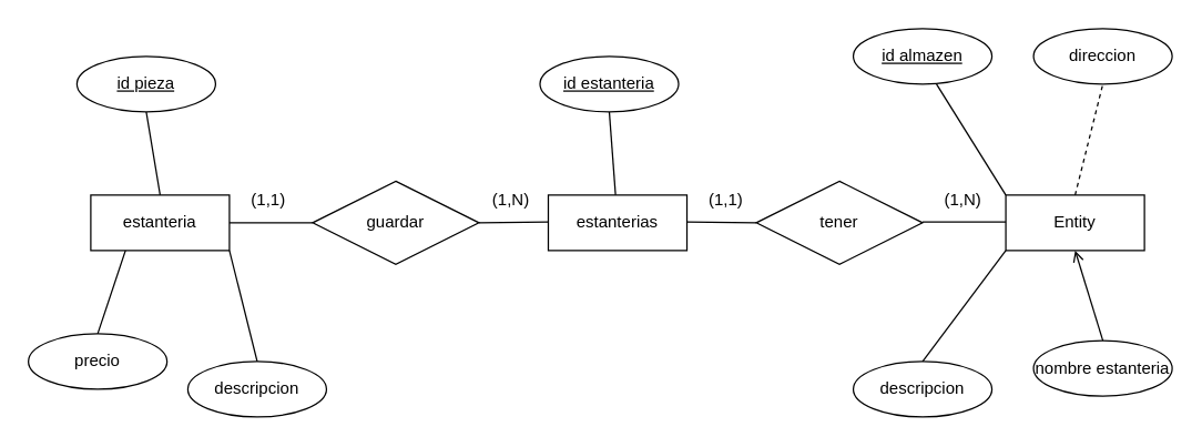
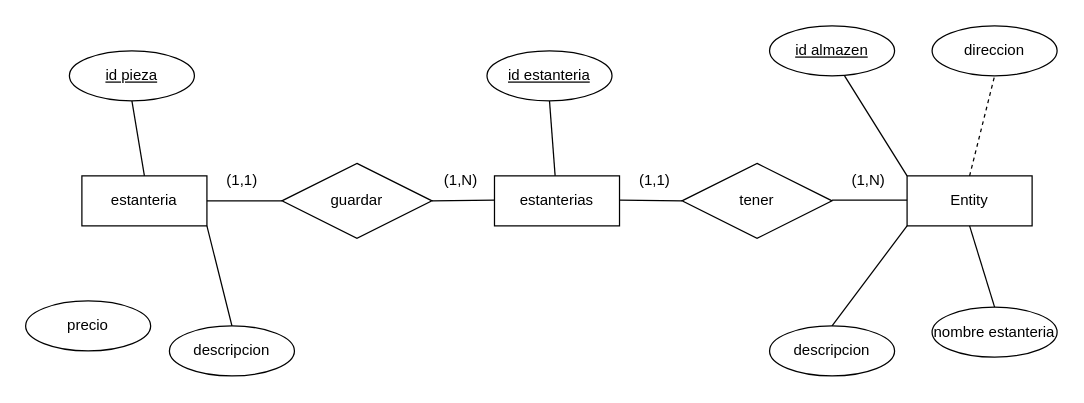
- <mxCell id="17" value="" style="endArrow=open;html=1;rounded=0;entryX=0.5;entryY=1;entryDx=0;entryDy=0;exitX=0.5;exitY=0;exitDx=0;exitDy=0;" edge="1" parent="1" source="10" target="6"><mxGeometry relative="1" as="geometry"><mxPoint x="675" y="270" as="sourcePoint" /><mxPoint x="735" y="190" as="targetPoint" /></mxGeometry></mxCell>
+ <mxCell id="17" value="" style="endArrow=none;html=1;rounded=0;entryX=0.5;entryY=1;entryDx=0;entryDy=0;exitX=0.5;exitY=0;exitDx=0;exitDy=0;" edge="1" parent="1" source="10" target="6"><mxGeometry relative="1" as="geometry"><mxPoint x="675" y="270" as="sourcePoint" /><mxPoint x="735" y="190" as="targetPoint" /></mxGeometry></mxCell>
- <mxCell id="23" value="" style="endArrow=none;html=1;rounded=0;entryX=0.25;entryY=1;entryDx=0;entryDy=0;exitX=0.5;exitY=0;exitDx=0;exitDy=0;" edge="1" parent="1" source="7" target="2"><mxGeometry relative="1" as="geometry"><mxPoint x="145" y="240" as="sourcePoint" /><mxPoint x="135" y="180" as="targetPoint" /></mxGeometry></mxCell>
